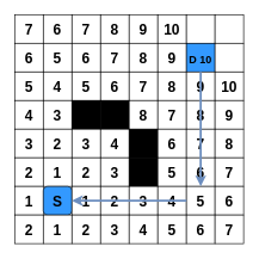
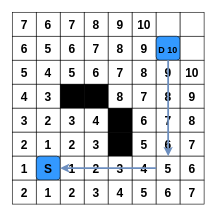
- <mxCell id="16" value="&lt;font style=&quot;font-size: 15px&quot;&gt;D 10&lt;br&gt;&lt;/font&gt;" style="whiteSpace=wrap;html=1;aspect=fixed;fillColor=#3399FF;fontSize=20;fontStyle=1" parent="1" vertex="1"><mxGeometry x="260" y="60" width="40" height="40" as="geometry" /></mxCell>
+ <mxCell id="16" value="&lt;font style=&quot;font-size: 15px&quot;&gt;D 10&lt;br&gt;&lt;/font&gt;" style="whiteSpace=wrap;html=1;aspect=fixed;fillColor=#3399FF;fontSize=20;fontStyle=1;rounded=1;" parent="1" vertex="1"><mxGeometry x="260" y="60" width="40" height="40" as="geometry" /></mxCell>
